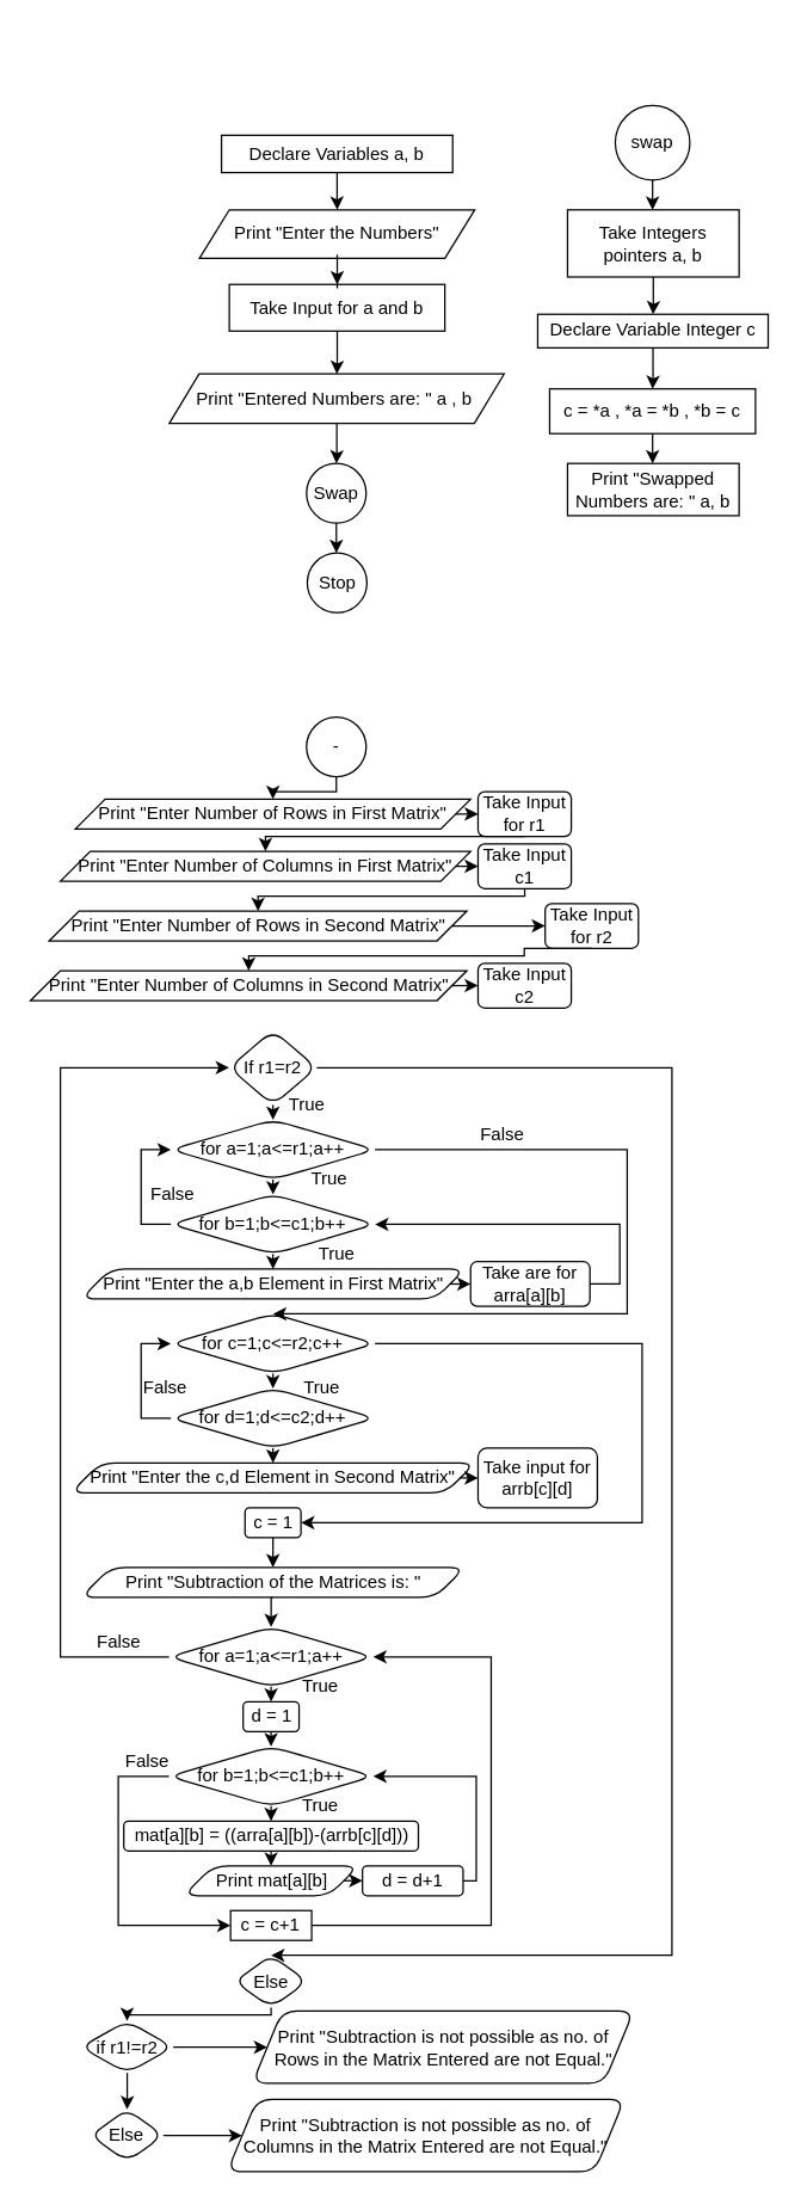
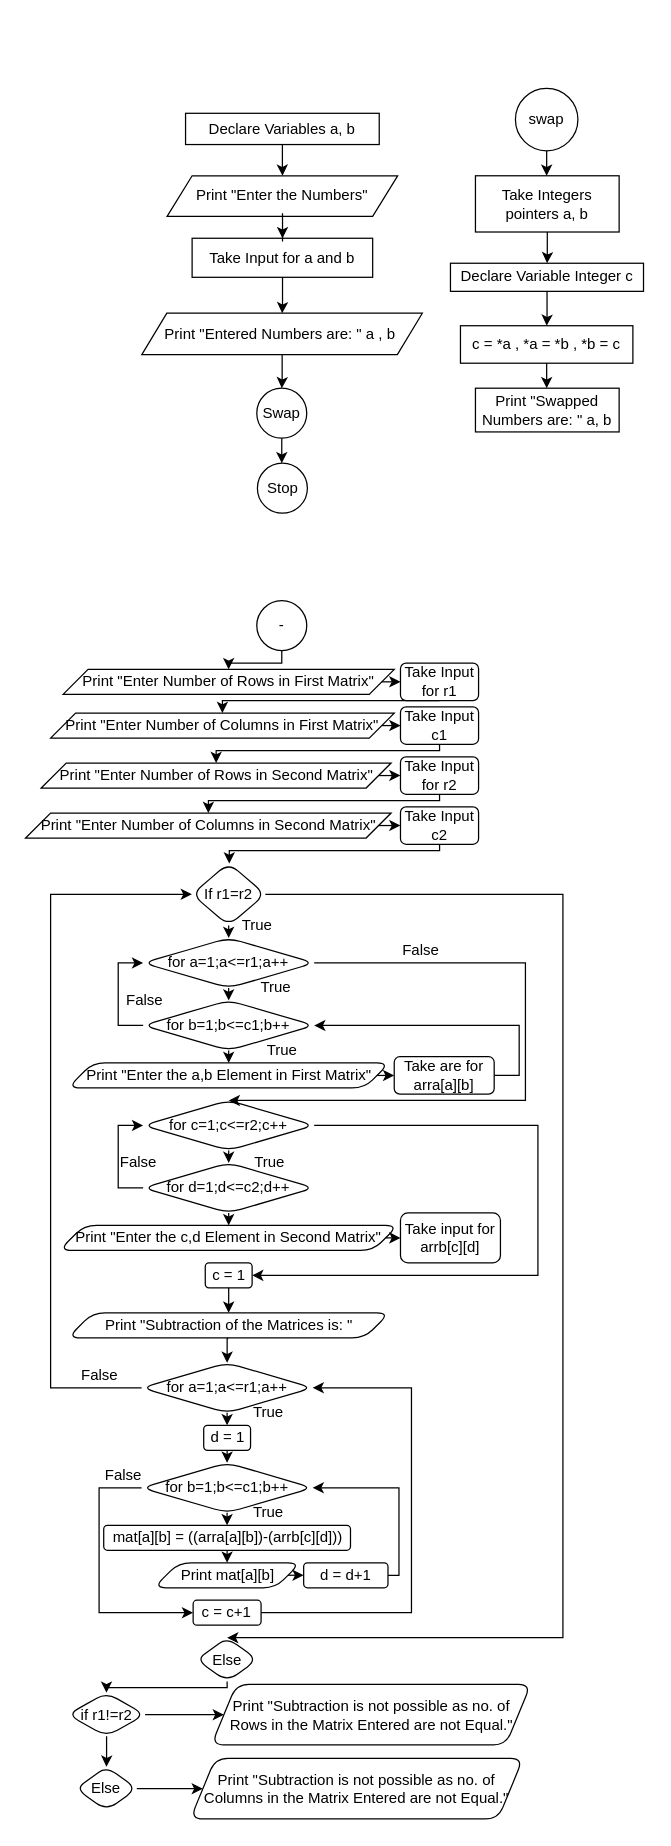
- <mxCell id="37" value="Take Input for r2" style="rounded=1;whiteSpace=wrap;html=1;container=0;" vertex="1" parent="25"><mxGeometry x="345" y="125" width="62.5" height="30" as="geometry" /></mxCell>
+ <mxCell id="37" value="Take Input for r2" style="rounded=1;whiteSpace=wrap;html=1;container=0;" vertex="1" parent="25"><mxGeometry x="300" y="125" width="62.5" height="30" as="geometry" /></mxCell>
+ <mxCell id="44" value="" style="edgeStyle=orthogonalEdgeStyle;rounded=0;orthogonalLoop=1;jettySize=auto;html=1;" edge="1" parent="25" source="41" target="43"><mxGeometry relative="1" as="geometry"><Array as="points"><mxPoint x="331" y="200" /><mxPoint x="163" y="200" /></Array></mxGeometry></mxCell>
- <mxCell id="88" value="c = c+1" style="whiteSpace=wrap;html=1;container=0;rounded=0;" vertex="1" parent="25"><mxGeometry x="134.07" y="800" width="54.37" height="20" as="geometry" /></mxCell>
+ <mxCell id="88" value="c = c+1" style="whiteSpace=wrap;html=1;rounded=1;container=0;" vertex="1" parent="25"><mxGeometry x="134.07" y="800" width="54.37" height="20" as="geometry" /></mxCell>
